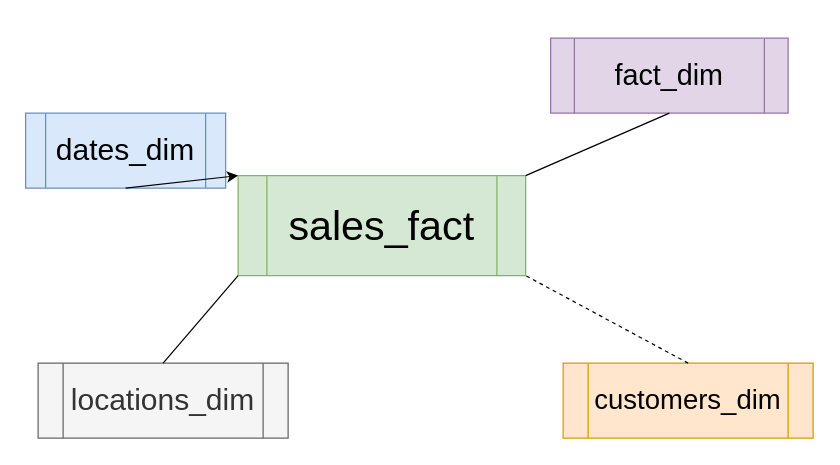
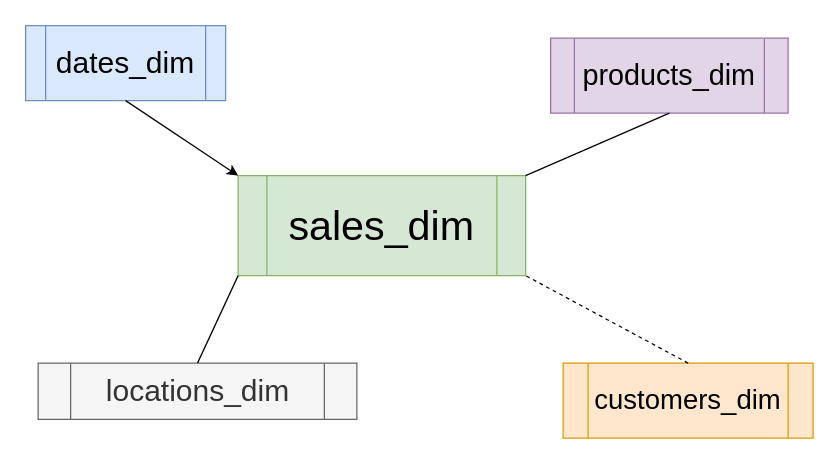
- <mxCell id="3" value="&lt;font style=&quot;font-size: 23px;&quot;&gt;fact_dim&lt;/font&gt;" style="shape=process;whiteSpace=wrap;html=1;backgroundOutline=1;fillColor=#e1d5e7;strokeColor=#9673a6;" vertex="1" parent="1"><mxGeometry x="440" y="30" width="190" height="60" as="geometry" /></mxCell>
+ <mxCell id="3" value="&lt;font style=&quot;font-size: 23px;&quot;&gt;products_dim&lt;/font&gt;" style="shape=process;whiteSpace=wrap;html=1;backgroundOutline=1;fillColor=#e1d5e7;strokeColor=#9673a6;" vertex="1" parent="1"><mxGeometry x="440" y="30" width="190" height="60" as="geometry" /></mxCell>
- <mxCell id="4" value="&lt;font style=&quot;font-size: 24px;&quot;&gt;dates_dim&lt;/font&gt;" style="shape=process;whiteSpace=wrap;html=1;backgroundOutline=1;fillColor=#dae8fc;strokeColor=#6c8ebf;" vertex="1" parent="1"><mxGeometry x="20" y="90" width="160" height="60" as="geometry" /></mxCell>
+ <mxCell id="4" value="&lt;font style=&quot;font-size: 24px;&quot;&gt;dates_dim&lt;/font&gt;" style="shape=process;whiteSpace=wrap;html=1;backgroundOutline=1;fillColor=#dae8fc;strokeColor=#6c8ebf;" vertex="1" parent="1"><mxGeometry x="20" y="20" width="160" height="60" as="geometry" /></mxCell>
- <mxCell id="2" value="&lt;font style=&quot;font-size: 33px;&quot;&gt;sales_fact&lt;/font&gt;" style="shape=process;whiteSpace=wrap;html=1;backgroundOutline=1;fillColor=#d5e8d4;strokeColor=#82b366;" vertex="1" parent="1"><mxGeometry x="190" y="140" width="230" height="80" as="geometry" /></mxCell>
+ <mxCell id="2" value="&lt;font style=&quot;font-size: 33px;&quot;&gt;sales_dim&lt;/font&gt;" style="shape=process;whiteSpace=wrap;html=1;backgroundOutline=1;fillColor=#d5e8d4;strokeColor=#82b366;" vertex="1" parent="1"><mxGeometry x="190" y="140" width="230" height="80" as="geometry" /></mxCell>
- <mxCell id="6" value="&lt;font style=&quot;font-size: 24px;&quot;&gt;locations_dim&lt;/font&gt;" style="shape=process;whiteSpace=wrap;html=1;backgroundOutline=1;fillColor=#f5f5f5;strokeColor=#666666;fontColor=#333333;" vertex="1" parent="1"><mxGeometry x="30" y="290" width="200" height="60" as="geometry" /></mxCell>
+ <mxCell id="6" value="&lt;font style=&quot;font-size: 24px;&quot;&gt;locations_dim&lt;/font&gt;" style="shape=process;whiteSpace=wrap;html=1;backgroundOutline=1;fillColor=#f5f5f5;strokeColor=#666666;fontColor=#333333;" vertex="1" parent="1"><mxGeometry x="30" y="290" width="255" height="45" as="geometry" /></mxCell>
